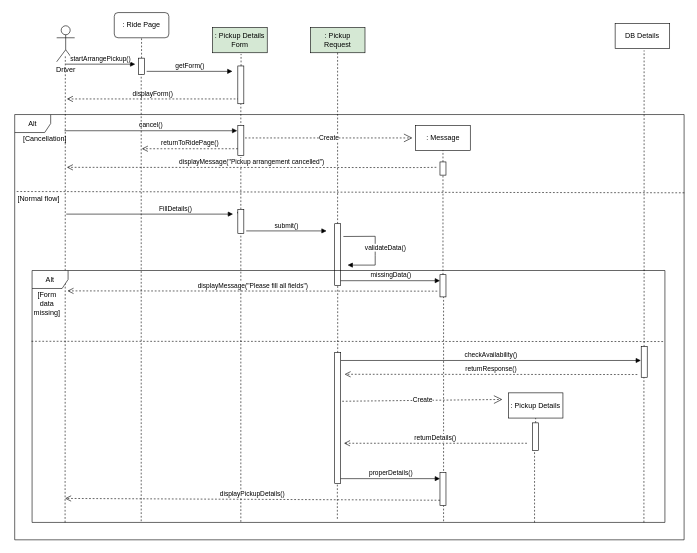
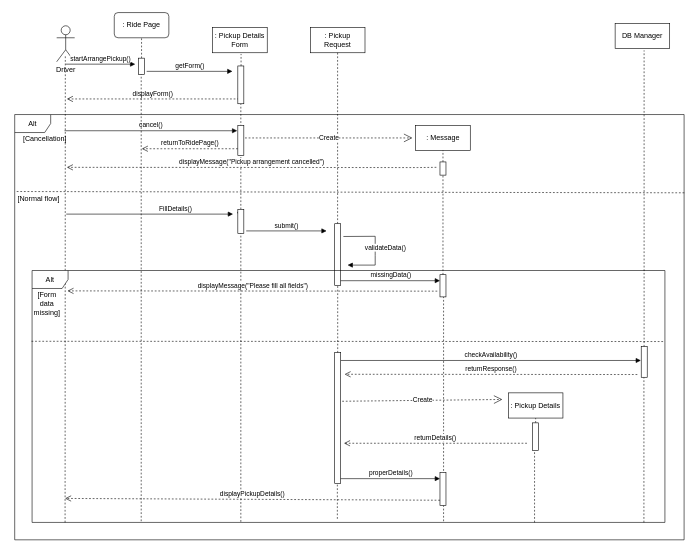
- <mxCell id="8" value="DB Details" style="html=1;whiteSpace=wrap;" vertex="1" parent="1"><mxGeometry x="1025" y="38" width="91" height="42" as="geometry" /></mxCell>
+ <mxCell id="8" value="DB Manager" style="html=1;whiteSpace=wrap;" vertex="1" parent="1"><mxGeometry x="1025" y="38" width="91" height="42" as="geometry" /></mxCell>
- <mxCell id="5" value=": Pickup Details Form" style="html=1;whiteSpace=wrap;fillColor=#d5e8d4;" vertex="1" parent="1"><mxGeometry x="354" y="45" width="91" height="42" as="geometry" /></mxCell>
+ <mxCell id="5" value=": Pickup Details Form" style="html=1;whiteSpace=wrap;" vertex="1" parent="1"><mxGeometry x="354" y="45" width="91" height="42" as="geometry" /></mxCell>
- <mxCell id="6" value=": Pickup Request" style="html=1;whiteSpace=wrap;fillColor=#d5e8d4;" vertex="1" parent="1"><mxGeometry x="517" y="45" width="91" height="42" as="geometry" /></mxCell>
+ <mxCell id="6" value=": Pickup Request" style="html=1;whiteSpace=wrap;" vertex="1" parent="1"><mxGeometry x="517" y="45" width="91" height="42" as="geometry" /></mxCell>
